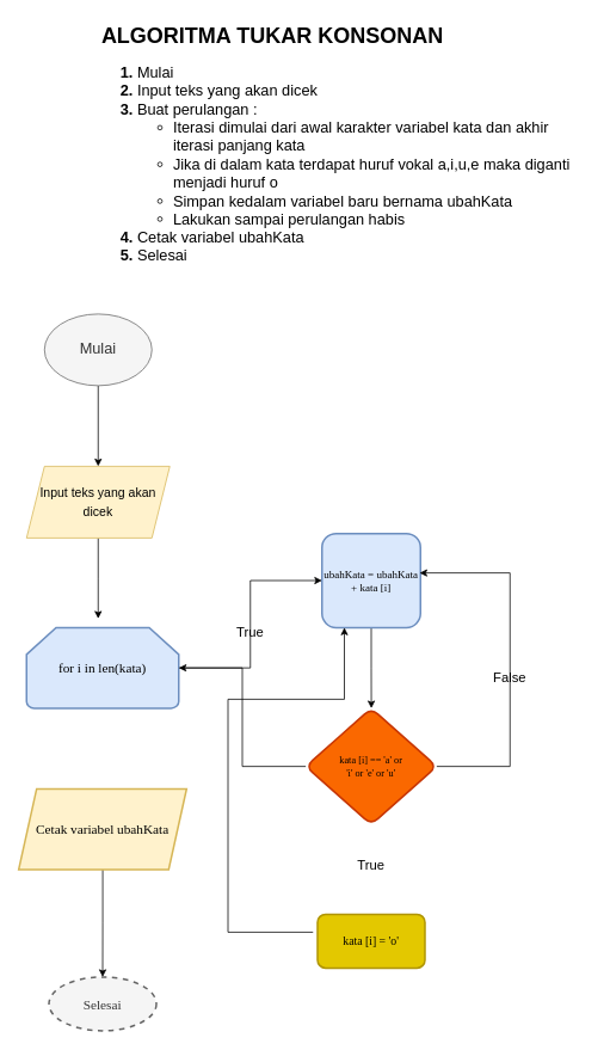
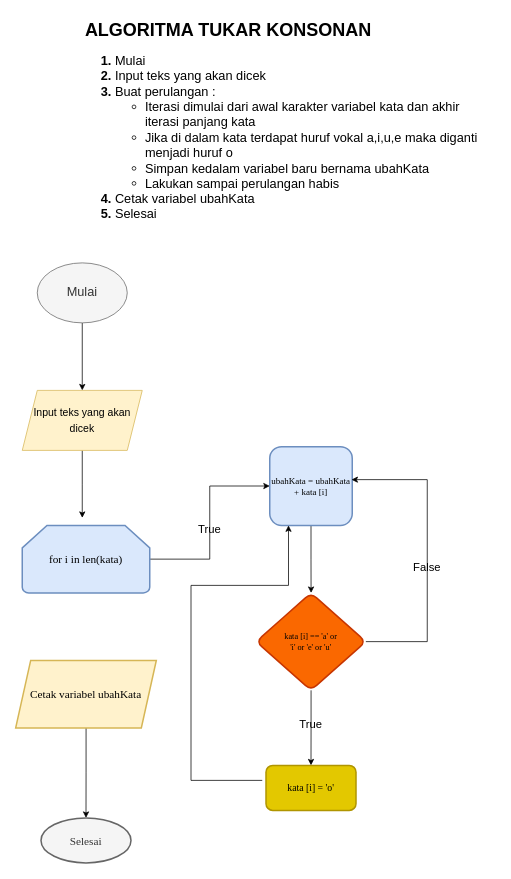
- <mxCell id="16" value="" style="edgeStyle=orthogonalEdgeStyle;rounded=0;orthogonalLoop=1;jettySize=auto;html=1;fontSize=15;" edge="1" parent="1" source="18" target="8"><mxGeometry relative="1" as="geometry" /></mxCell>
+ <mxCell id="16" value="" style="edgeStyle=orthogonalEdgeStyle;rounded=0;orthogonalLoop=1;jettySize=auto;html=1;fontSize=15;" edge="1" parent="1" source="18" target="20"><mxGeometry relative="1" as="geometry" /></mxCell>
- <mxCell id="11" value="&lt;font style=&quot;font-size: 15px;&quot;&gt;Selesai&lt;/font&gt;" style="ellipse;whiteSpace=wrap;html=1;fontFamily=Lucida Console;fillColor=#f5f5f5;strokeColor=#666666;strokeWidth=2;fontColor=#333333;dashed=1;" vertex="1" parent="1"><mxGeometry x="54" y="1090" width="120" height="60" as="geometry" /></mxCell>
+ <mxCell id="11" value="&lt;font style=&quot;font-size: 15px;&quot;&gt;Selesai&lt;/font&gt;" style="ellipse;whiteSpace=wrap;html=1;fontFamily=Lucida Console;fillColor=#f5f5f5;strokeColor=#666666;strokeWidth=2;fontColor=#333333;" vertex="1" parent="1"><mxGeometry x="54" y="1090" width="120" height="60" as="geometry" /></mxCell>
